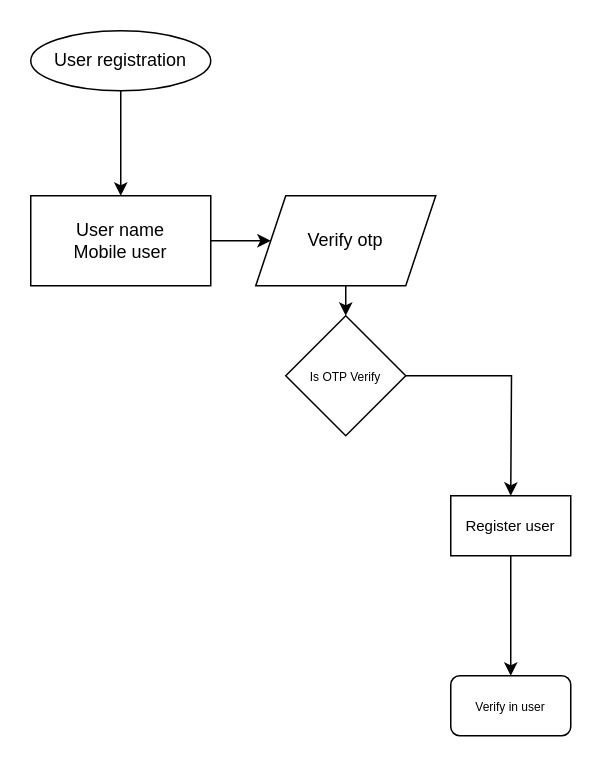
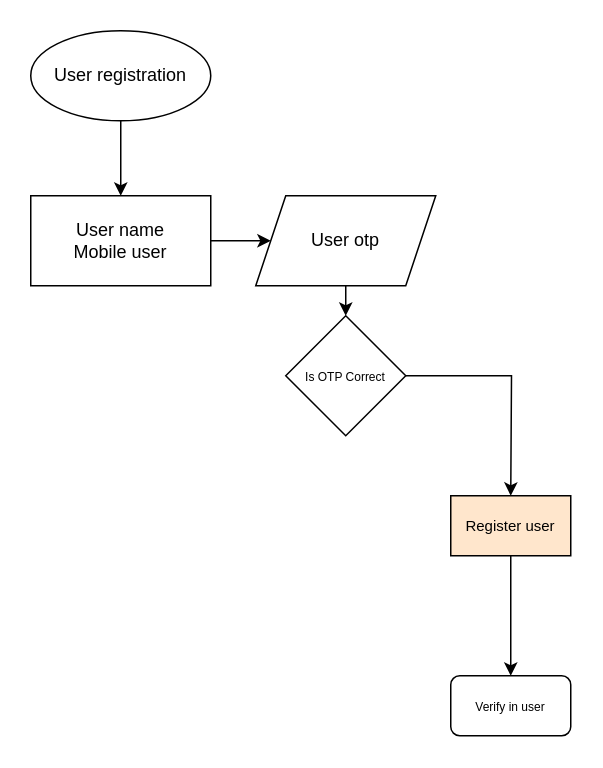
- <mxCell id="3" value="User registration" style="ellipse;whiteSpace=wrap;html=1;" vertex="1" parent="1"><mxGeometry x="20" y="20" width="120" height="40" as="geometry" /></mxCell>
+ <mxCell id="3" value="User registration" style="ellipse;whiteSpace=wrap;html=1;" vertex="1" parent="1"><mxGeometry x="20" y="20" width="120" height="60" as="geometry" /></mxCell>
- <mxCell id="6" value="Verify otp" style="shape=parallelogram;perimeter=parallelogramPerimeter;whiteSpace=wrap;html=1;fixedSize=1;" vertex="1" parent="1"><mxGeometry x="170" y="130" width="120" height="60" as="geometry" /></mxCell>
+ <mxCell id="6" value="User otp" style="shape=parallelogram;perimeter=parallelogramPerimeter;whiteSpace=wrap;html=1;fixedSize=1;" vertex="1" parent="1"><mxGeometry x="170" y="130" width="120" height="60" as="geometry" /></mxCell>
- <mxCell id="9" value="&lt;div&gt;&lt;font style=&quot;font-size: 8px;&quot;&gt;Is OTP Verify&lt;br&gt;&lt;/font&gt;&lt;/div&gt;" style="rhombus;whiteSpace=wrap;html=1;" vertex="1" parent="1"><mxGeometry x="190" y="210" width="80" height="80" as="geometry" /></mxCell>
+ <mxCell id="9" value="&lt;div&gt;&lt;font style=&quot;font-size: 8px;&quot;&gt;Is OTP Correct&lt;br&gt;&lt;/font&gt;&lt;/div&gt;" style="rhombus;whiteSpace=wrap;html=1;" vertex="1" parent="1"><mxGeometry x="190" y="210" width="80" height="80" as="geometry" /></mxCell>
- <mxCell id="11" value="&lt;font style=&quot;font-size: 10px;&quot;&gt;Register user&lt;br&gt;&lt;/font&gt;" style="rounded=0;whiteSpace=wrap;html=1;" vertex="1" parent="1"><mxGeometry x="300" y="330" width="80" height="40" as="geometry" /></mxCell>
+ <mxCell id="11" value="&lt;font style=&quot;font-size: 10px;&quot;&gt;Register user&lt;br&gt;&lt;/font&gt;" style="rounded=0;whiteSpace=wrap;html=1;fillColor=#ffe6cc;" vertex="1" parent="1"><mxGeometry x="300" y="330" width="80" height="40" as="geometry" /></mxCell>
